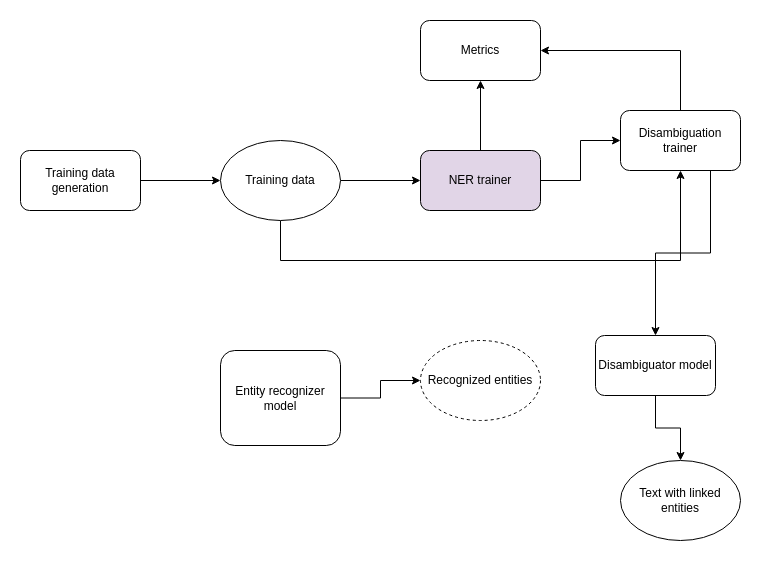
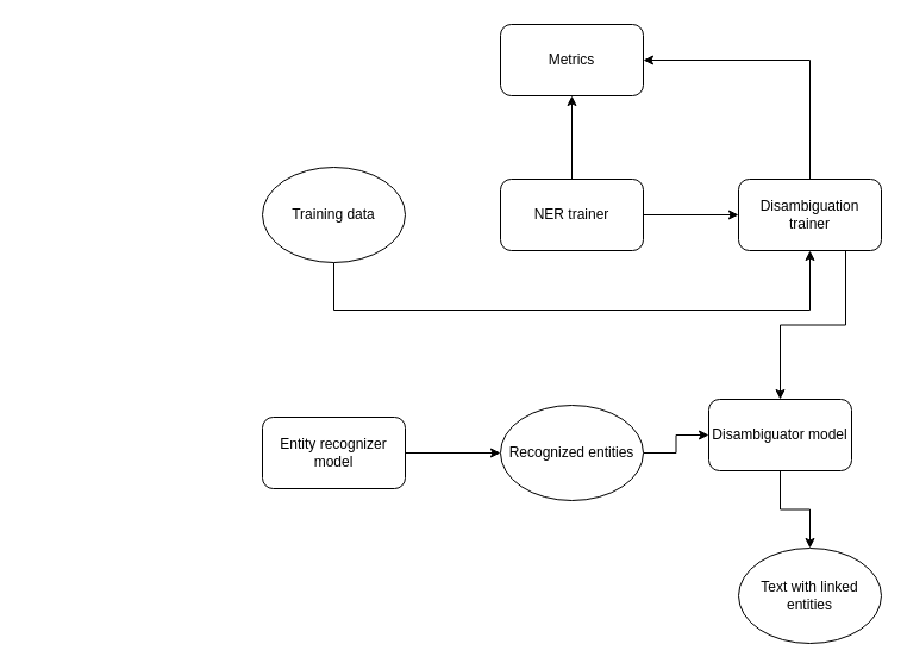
- <mxCell id="12" value="Disambiguation trainer" style="rounded=1;whiteSpace=wrap;html=1;" vertex="1" parent="1"><mxGeometry x="620" y="110" width="120" height="60" as="geometry" /></mxCell>
+ <mxCell id="12" value="Disambiguation trainer" style="rounded=1;whiteSpace=wrap;html=1;" vertex="1" parent="1"><mxGeometry x="620" y="150" width="120" height="60" as="geometry" /></mxCell>
- <mxCell id="3" value="Training data generation" style="rounded=1;whiteSpace=wrap;html=1;" vertex="1" parent="1"><mxGeometry x="20" y="150" width="120" height="60" as="geometry" /></mxCell>
- <mxCell id="2" style="edgeStyle=orthogonalEdgeStyle;rounded=0;orthogonalLoop=1;jettySize=auto;html=1;exitX=1;exitY=0.5;exitDx=0;exitDy=0;entryX=0;entryY=0.5;entryDx=0;entryDy=0;" edge="1" parent="1" source="3" target="6"><mxGeometry relative="1" as="geometry" /></mxCell>
- <mxCell id="4" style="edgeStyle=orthogonalEdgeStyle;rounded=0;orthogonalLoop=1;jettySize=auto;html=1;exitX=1;exitY=0.5;exitDx=0;exitDy=0;entryX=0;entryY=0.5;entryDx=0;entryDy=0;" edge="1" parent="1" source="6" target="9"><mxGeometry relative="1" as="geometry" /></mxCell>
- <mxCell id="9" value="NER trainer" style="rounded=1;whiteSpace=wrap;html=1;fillColor=#e1d5e7;" vertex="1" parent="1"><mxGeometry x="420" y="150" width="120" height="60" as="geometry" /></mxCell>
+ <mxCell id="9" value="NER trainer" style="rounded=1;whiteSpace=wrap;html=1;" vertex="1" parent="1"><mxGeometry x="420" y="150" width="120" height="60" as="geometry" /></mxCell>
+ <mxCell id="16" style="edgeStyle=orthogonalEdgeStyle;rounded=0;orthogonalLoop=1;jettySize=auto;html=1;exitX=1;exitY=0.5;exitDx=0;exitDy=0;entryX=0;entryY=0.5;entryDx=0;entryDy=0;" edge="1" parent="1" source="17" target="19"><mxGeometry relative="1" as="geometry" /></mxCell>
- <mxCell id="17" value="Recognized entities" style="ellipse;whiteSpace=wrap;html=1;dashed=1;" vertex="1" parent="1"><mxGeometry x="420" y="340" width="120" height="80" as="geometry" /></mxCell>
+ <mxCell id="17" value="Recognized entities" style="ellipse;whiteSpace=wrap;html=1;" vertex="1" parent="1"><mxGeometry x="420" y="340" width="120" height="80" as="geometry" /></mxCell>
- <mxCell id="15" value="Entity recognizer model" style="rounded=1;whiteSpace=wrap;html=1;" vertex="1" parent="1"><mxGeometry x="220" y="350" width="120" height="95" as="geometry" /></mxCell>
+ <mxCell id="15" value="Entity recognizer model" style="rounded=1;whiteSpace=wrap;html=1;" vertex="1" parent="1"><mxGeometry x="220" y="350" width="120" height="60" as="geometry" /></mxCell>
